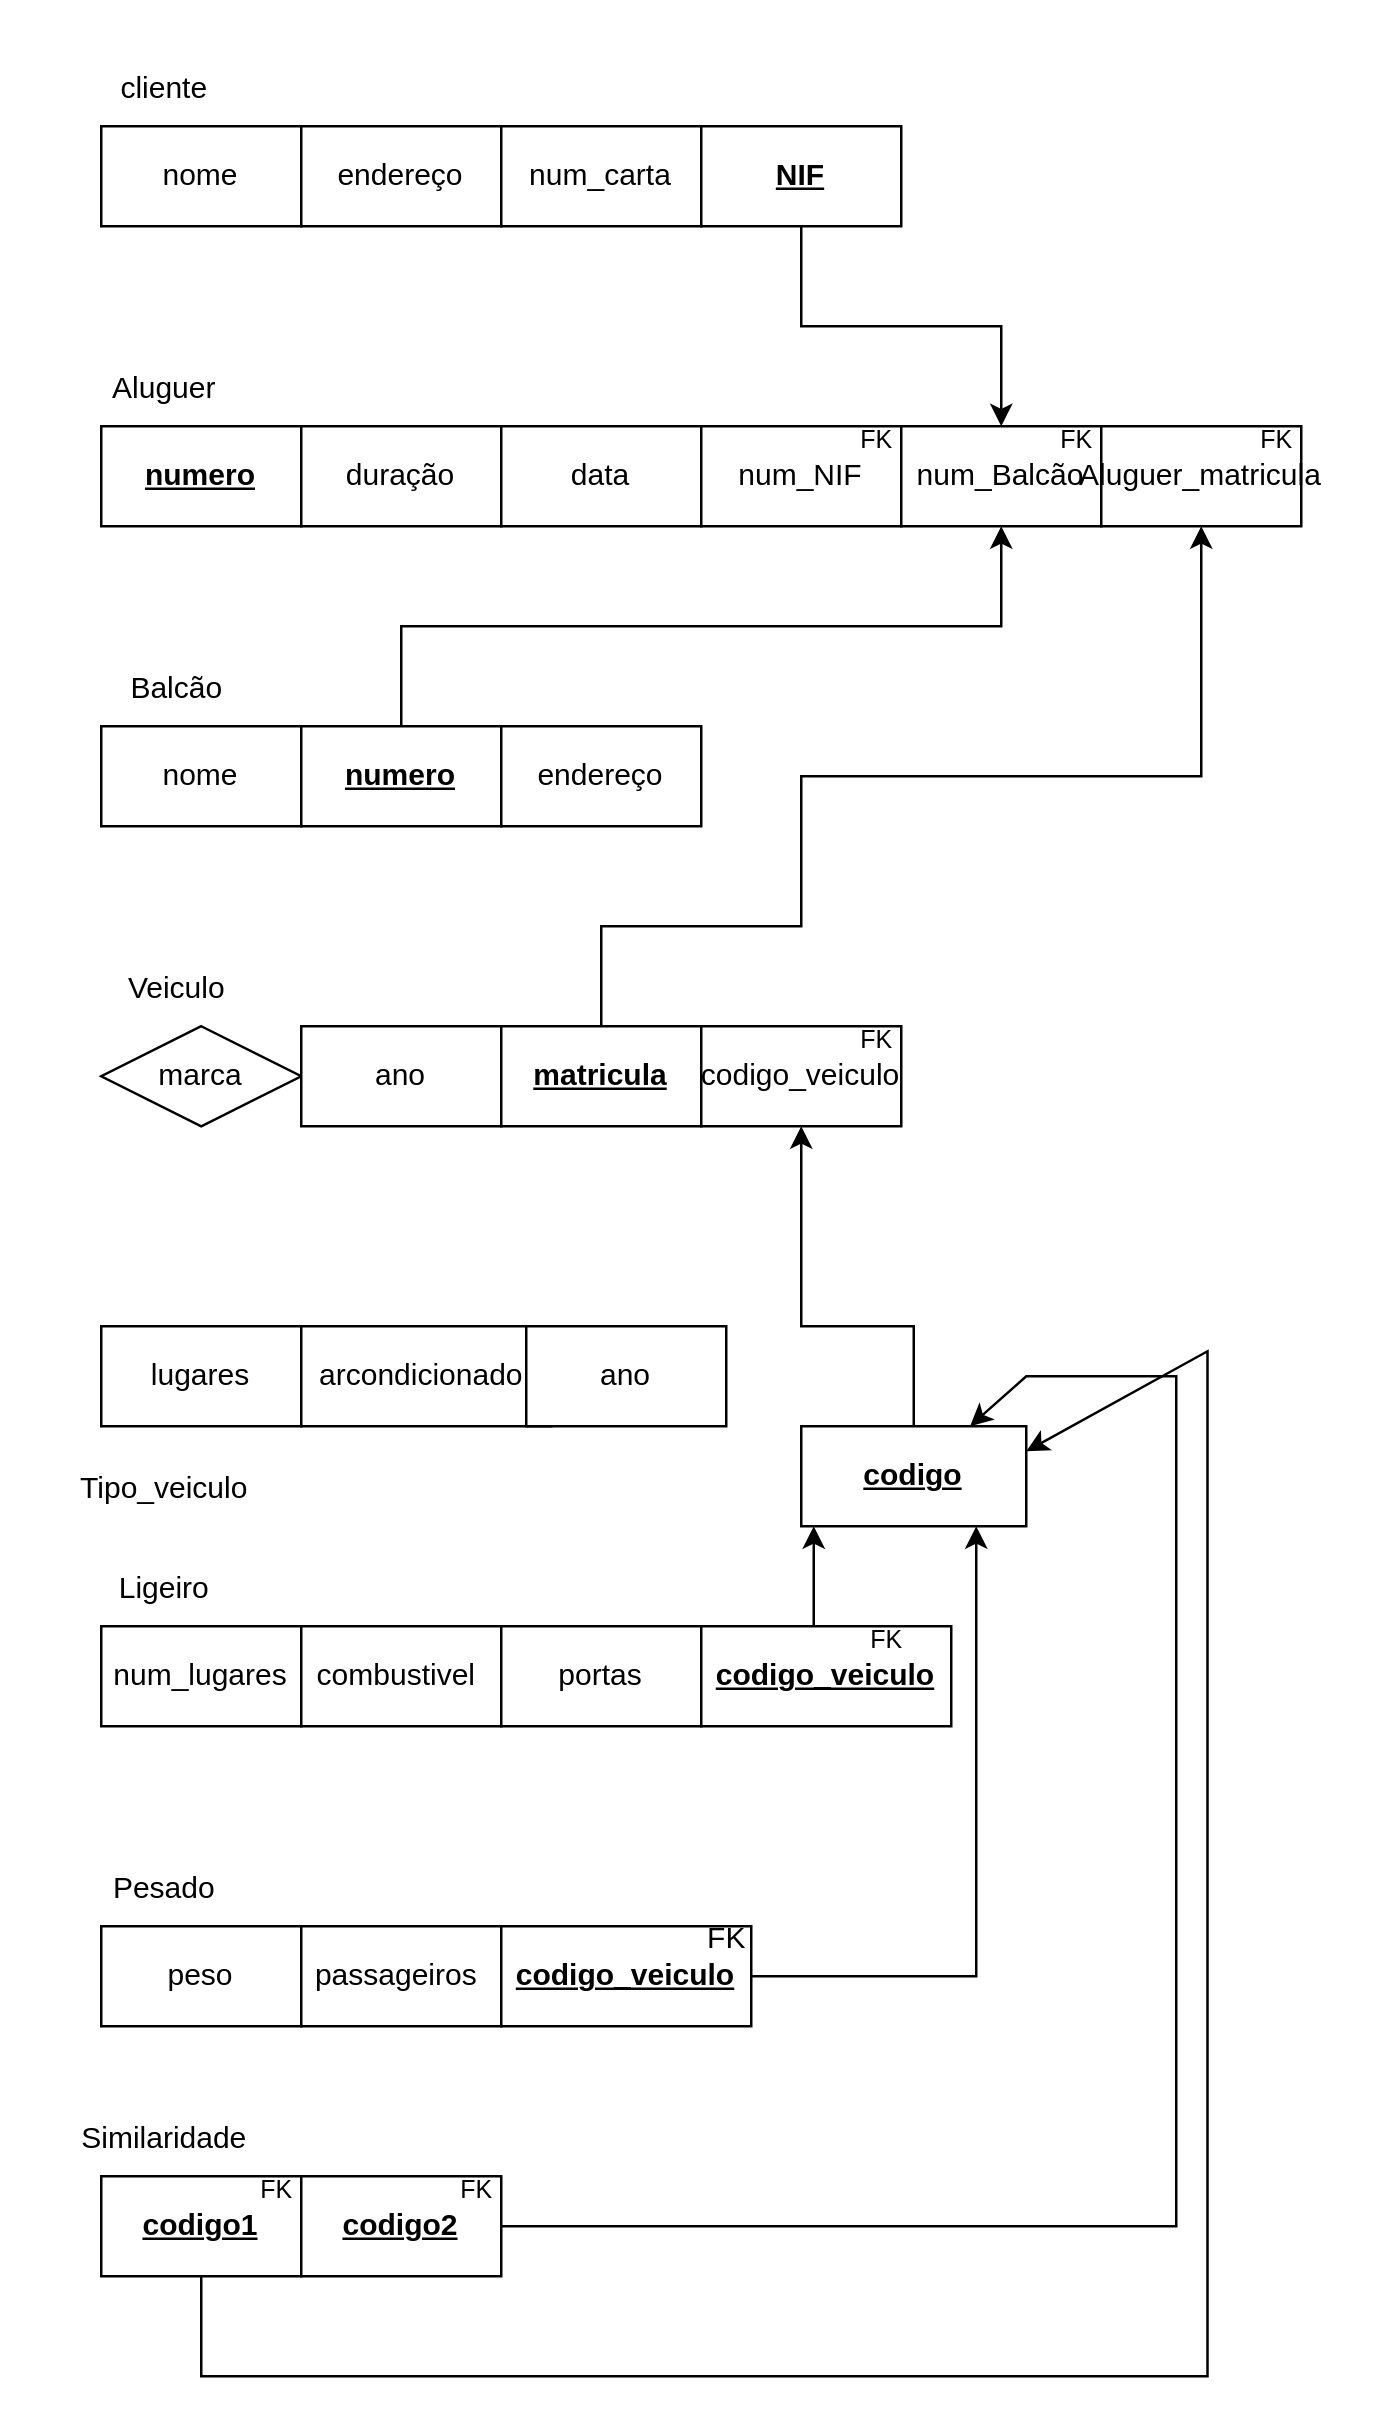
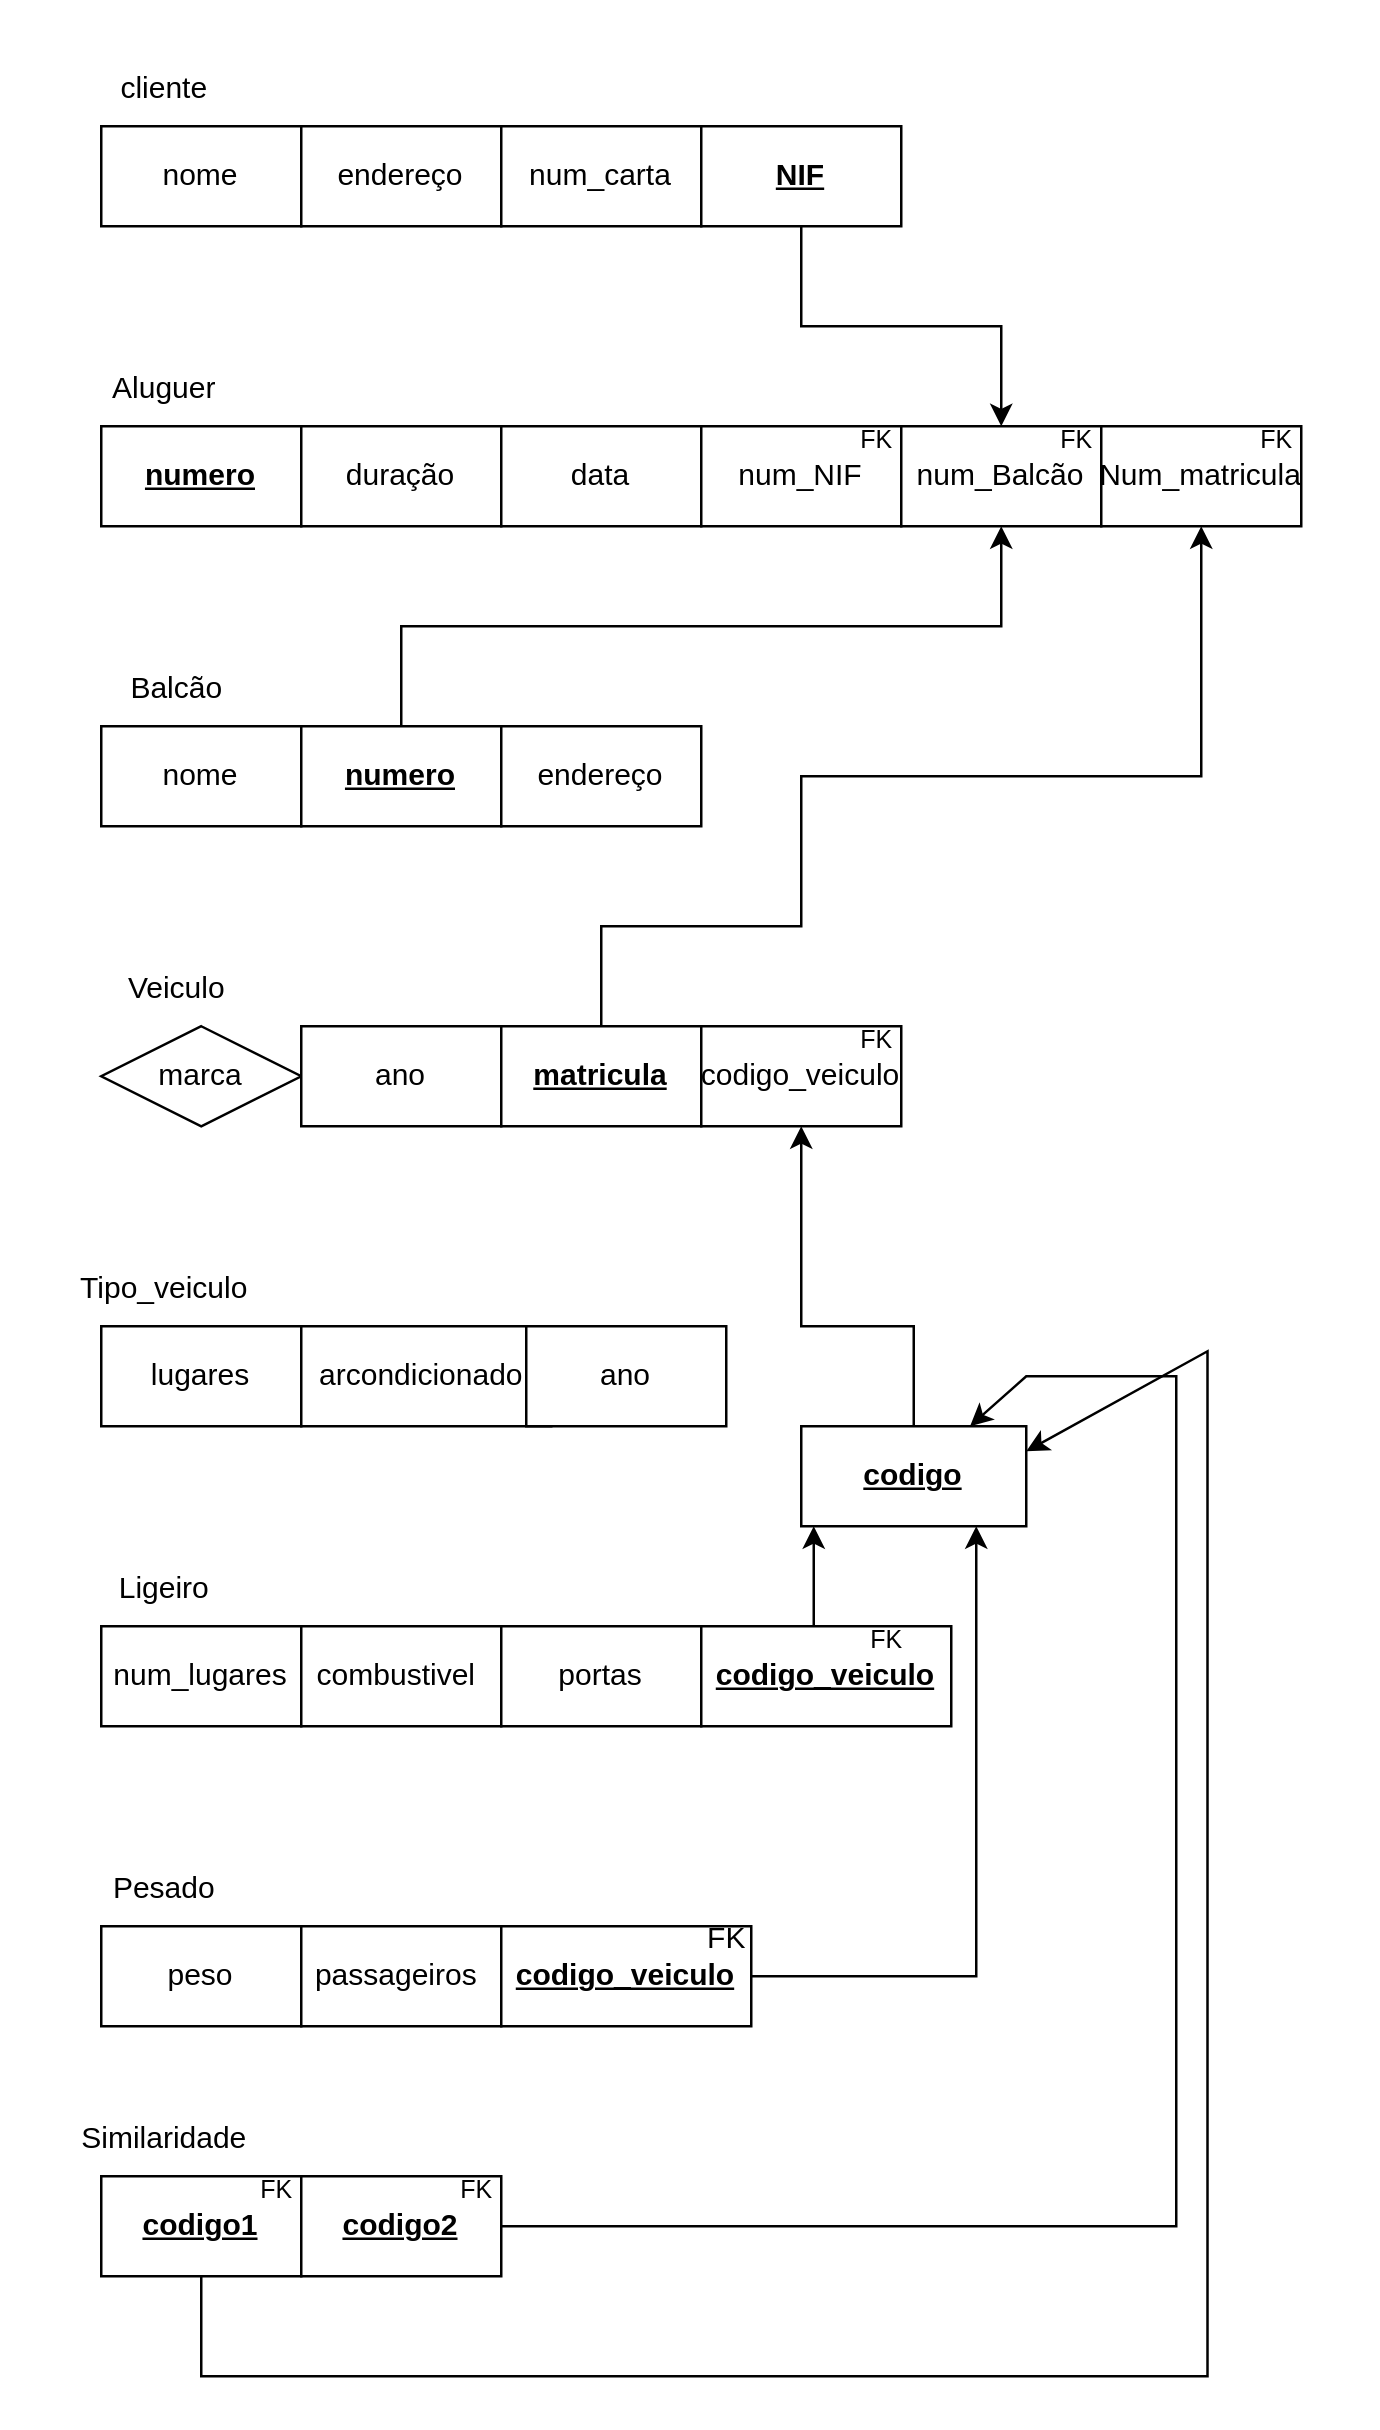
- <mxCell id="14" value="Aluguer_matricula" style="rounded=0;whiteSpace=wrap;html=1;" parent="1" vertex="1"><mxGeometry x="440" y="170" width="80" height="40" as="geometry" /></mxCell>
+ <mxCell id="14" value="Num_matricula" style="rounded=0;whiteSpace=wrap;html=1;" parent="1" vertex="1"><mxGeometry x="440" y="170" width="80" height="40" as="geometry" /></mxCell>
- <mxCell id="27" value="Tipo_veiculo" style="text;html=1;align=center;verticalAlign=middle;resizable=0;points=[];autosize=1;strokeColor=none;fillColor=none;" parent="1" vertex="1"><mxGeometry x="20" y="580" width="90" height="30" as="geometry" /></mxCell>
+ <mxCell id="27" value="Tipo_veiculo" style="text;html=1;align=center;verticalAlign=middle;resizable=0;points=[];autosize=1;strokeColor=none;fillColor=none;" parent="1" vertex="1"><mxGeometry x="20" y="500" width="90" height="30" as="geometry" /></mxCell>
